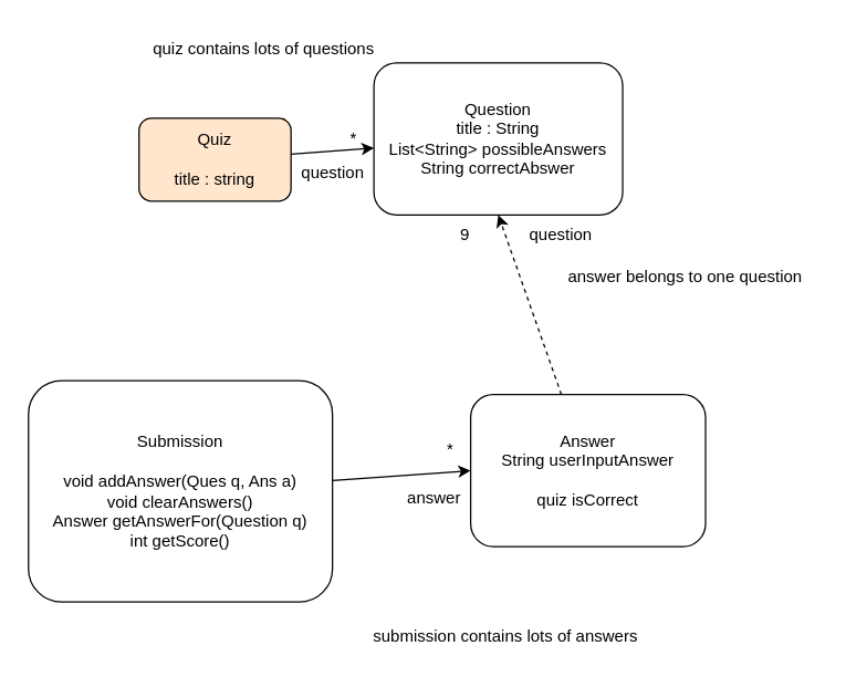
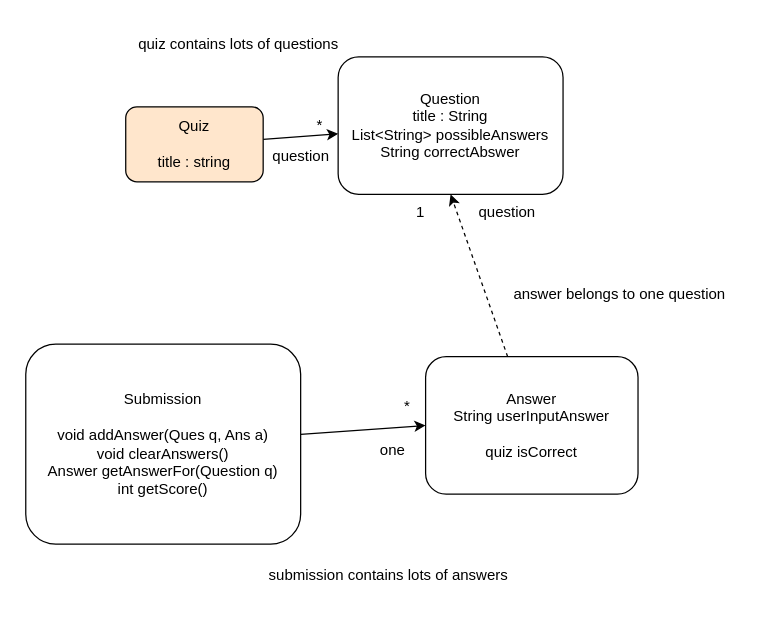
- <mxCell id="11" value="9&amp;nbsp; &amp;nbsp; &amp;nbsp; &amp;nbsp; &amp;nbsp; &amp;nbsp; &amp;nbsp;question" style="text;html=1;align=center;verticalAlign=middle;resizable=0;points=[];autosize=1;strokeColor=none;fillColor=none;" vertex="1" parent="1"><mxGeometry x="320" y="155" width="120" height="30" as="geometry" /></mxCell>
+ <mxCell id="11" value="1&amp;nbsp; &amp;nbsp; &amp;nbsp; &amp;nbsp; &amp;nbsp; &amp;nbsp; &amp;nbsp;question" style="text;html=1;align=center;verticalAlign=middle;resizable=0;points=[];autosize=1;strokeColor=none;fillColor=none;" vertex="1" parent="1"><mxGeometry x="320" y="155" width="120" height="30" as="geometry" /></mxCell>
- <mxCell id="18" value="answer belongs to one question" style="text;html=1;align=center;verticalAlign=middle;resizable=0;points=[];autosize=1;strokeColor=none;fillColor=none;" vertex="1" parent="1"><mxGeometry x="400" y="185" width="190" height="30" as="geometry" /></mxCell>
+ <mxCell id="18" value="answer belongs to one question" style="text;html=1;align=center;verticalAlign=middle;resizable=0;points=[];autosize=1;strokeColor=none;fillColor=none;" vertex="1" parent="1"><mxGeometry x="400" y="220" width="190" height="30" as="geometry" /></mxCell>
- <mxCell id="12" value="answer&amp;nbsp;" style="text;html=1;align=center;verticalAlign=middle;resizable=0;points=[];autosize=1;strokeColor=none;fillColor=none;" vertex="1" parent="1"><mxGeometry x="280" y="345" width="70" height="30" as="geometry" /></mxCell>
+ <mxCell id="12" value="one&amp;nbsp;" style="text;html=1;align=center;verticalAlign=middle;resizable=0;points=[];autosize=1;strokeColor=none;fillColor=none;" vertex="1" parent="1"><mxGeometry x="280" y="345" width="70" height="30" as="geometry" /></mxCell>
- <mxCell id="17" value="submission contains lots of answers" style="text;html=1;align=center;verticalAlign=middle;resizable=0;points=[];autosize=1;strokeColor=none;fillColor=none;" vertex="1" parent="1"><mxGeometry x="260" y="445" width="210" height="30" as="geometry" /></mxCell>
+ <mxCell id="17" value="submission contains lots of answers" style="text;html=1;align=center;verticalAlign=middle;resizable=0;points=[];autosize=1;strokeColor=none;fillColor=none;" vertex="1" parent="1"><mxGeometry x="205" y="445" width="210" height="30" as="geometry" /></mxCell>
